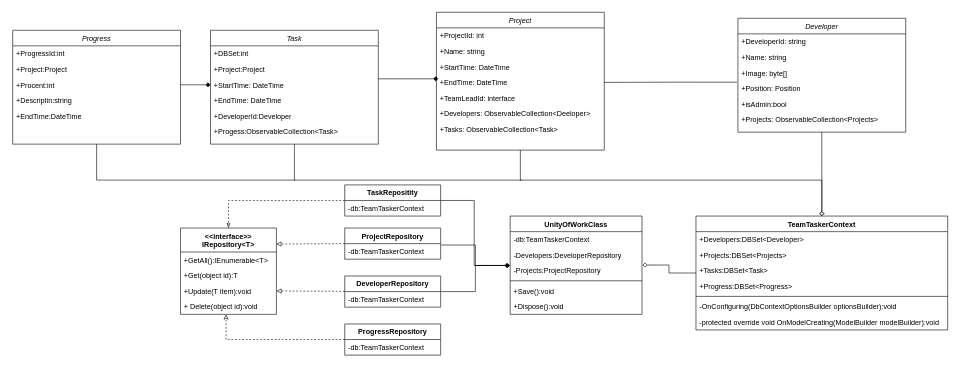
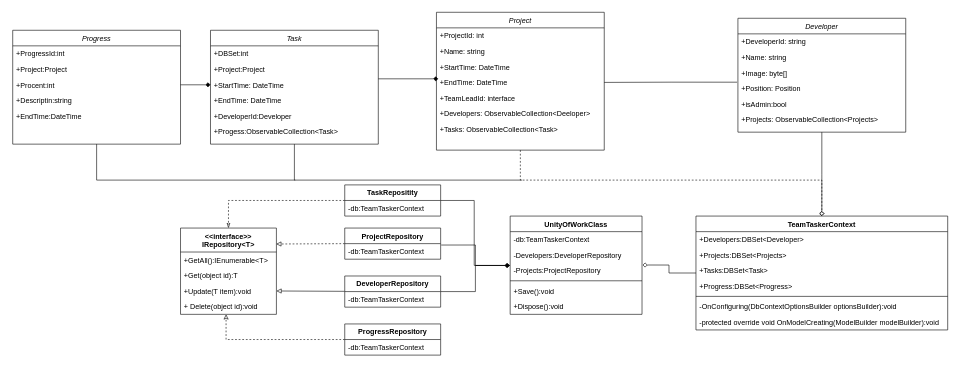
- <mxCell id="11" style="edgeStyle=orthogonalEdgeStyle;rounded=0;orthogonalLoop=1;jettySize=auto;html=1;exitX=0.5;exitY=1;exitDx=0;exitDy=0;entryX=0.5;entryY=0;entryDx=0;entryDy=0;endArrow=diamond;endFill=0;" parent="1" source="12" target="50" edge="1"><mxGeometry relative="1" as="geometry"><Array as="points"><mxPoint x="867" y="300" /><mxPoint x="1370" y="300" /></Array></mxGeometry></mxCell>
+ <mxCell id="11" style="edgeStyle=orthogonalEdgeStyle;rounded=0;orthogonalLoop=1;jettySize=auto;html=1;exitX=0.5;exitY=1;exitDx=0;exitDy=0;entryX=0.5;entryY=0;entryDx=0;entryDy=0;endArrow=diamond;endFill=0;dashed=1;" parent="1" source="12" target="50" edge="1"><mxGeometry relative="1" as="geometry"><Array as="points"><mxPoint x="867" y="300" /><mxPoint x="1370" y="300" /></Array></mxGeometry></mxCell>
- <mxCell id="38" style="edgeStyle=none;rounded=0;orthogonalLoop=1;jettySize=auto;html=1;entryX=1;entryY=0.5;entryDx=0;entryDy=0;dashed=1;endArrow=block;endFill=0;" parent="1" source="40" target="32" edge="1"><mxGeometry relative="1" as="geometry" /></mxCell>
+ <mxCell id="38" style="edgeStyle=none;rounded=0;orthogonalLoop=1;jettySize=auto;html=1;entryX=1;entryY=0.5;entryDx=0;entryDy=0;dashed=0;endArrow=block;endFill=0;" parent="1" source="40" target="32" edge="1"><mxGeometry relative="1" as="geometry" /></mxCell>
